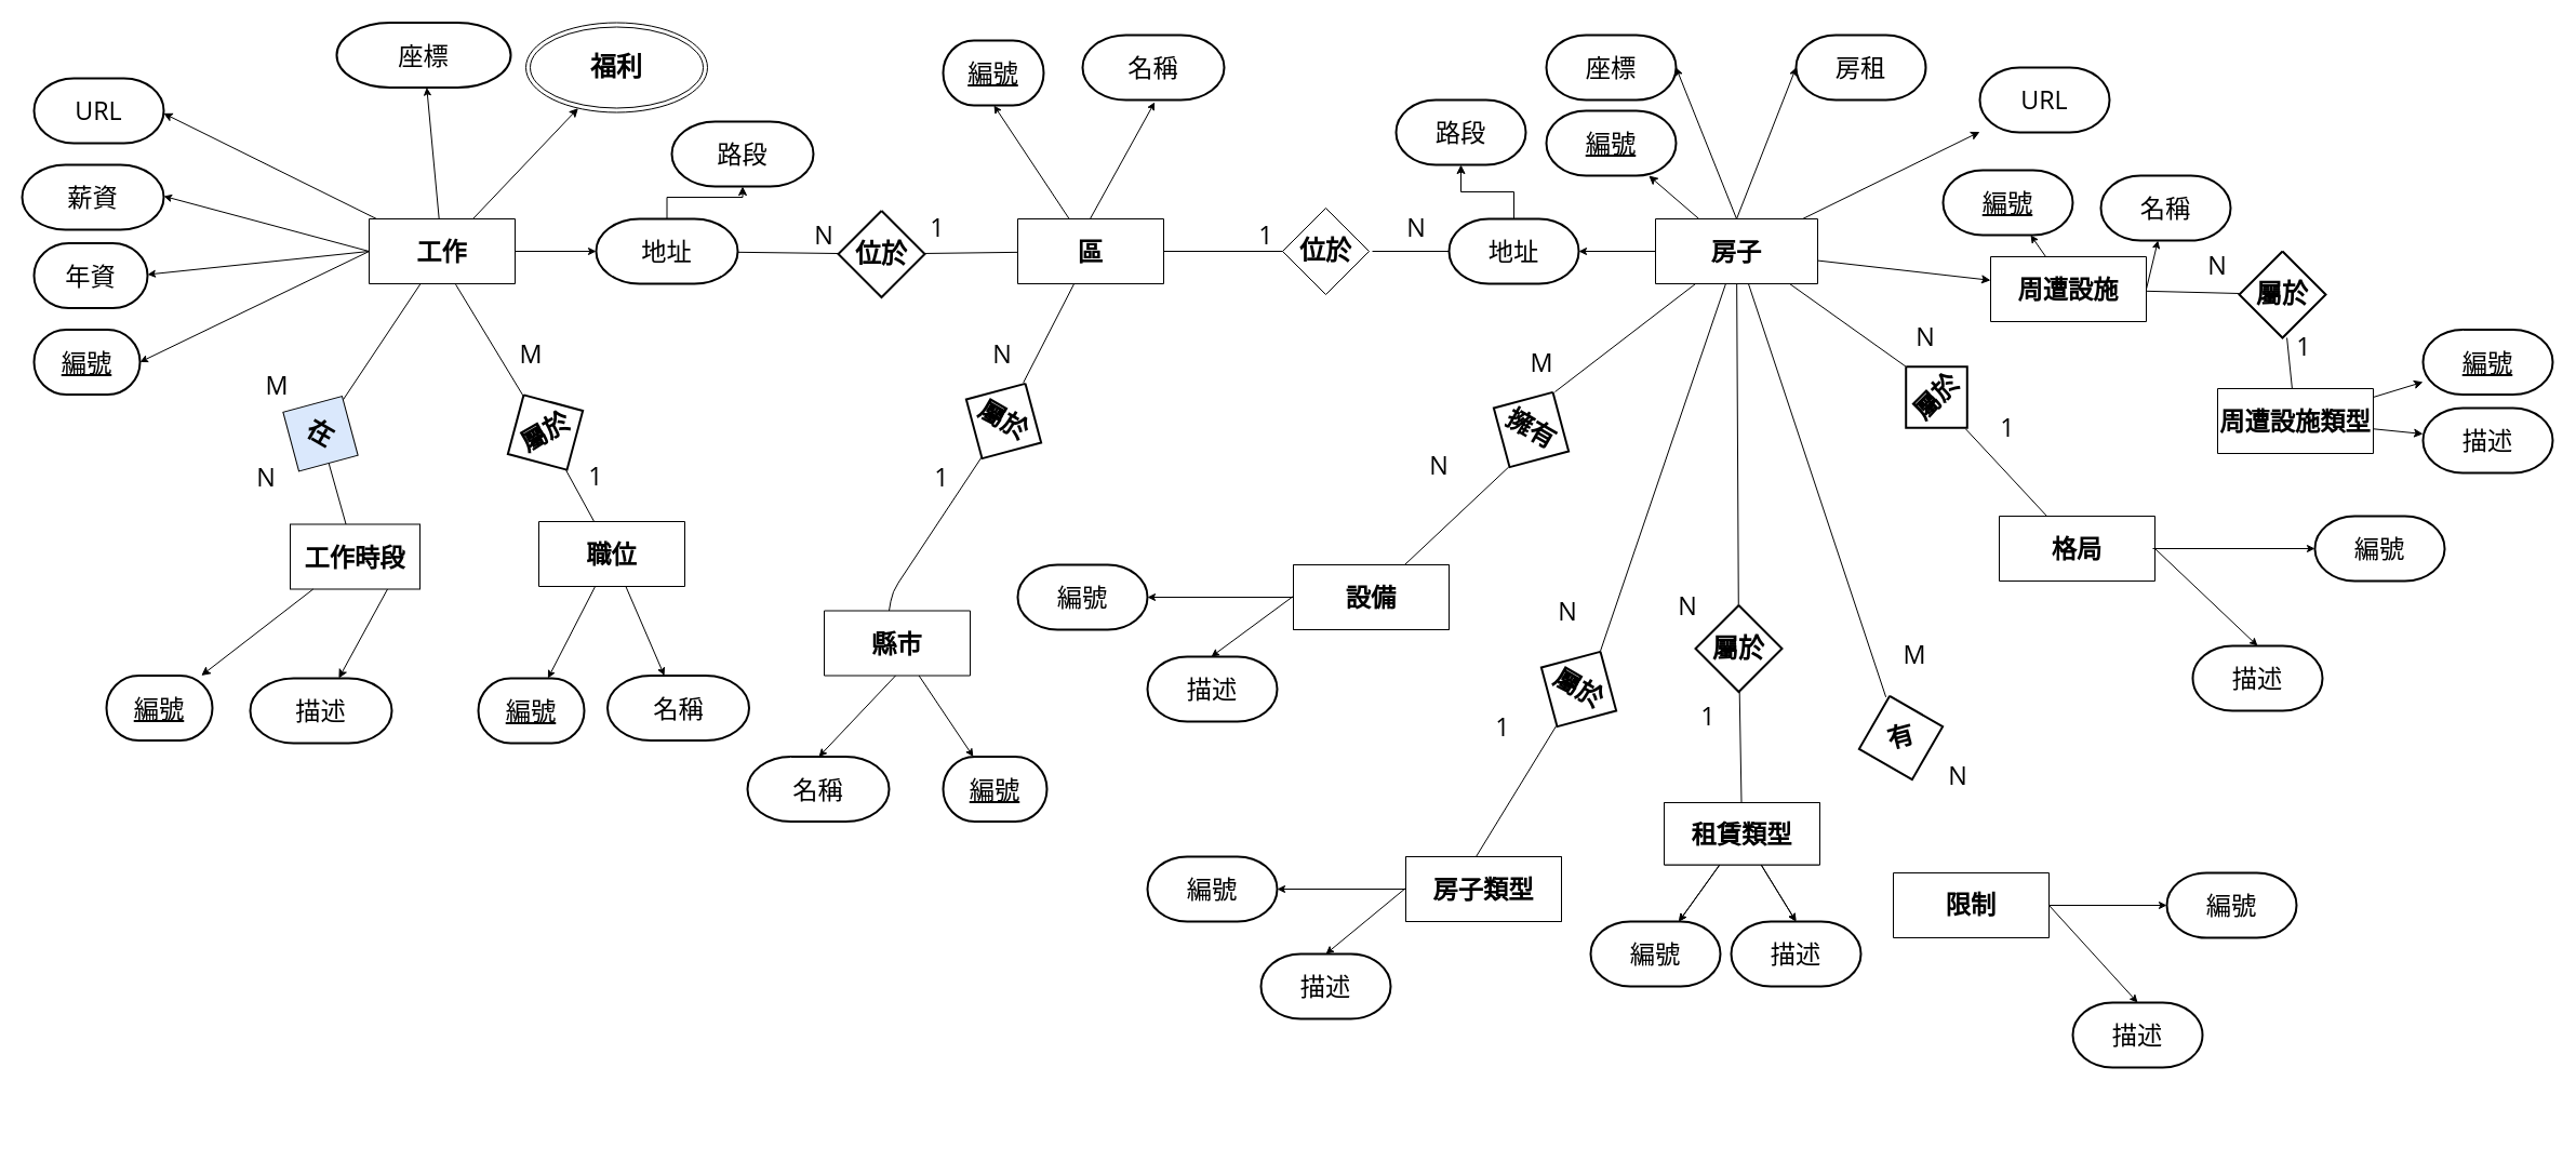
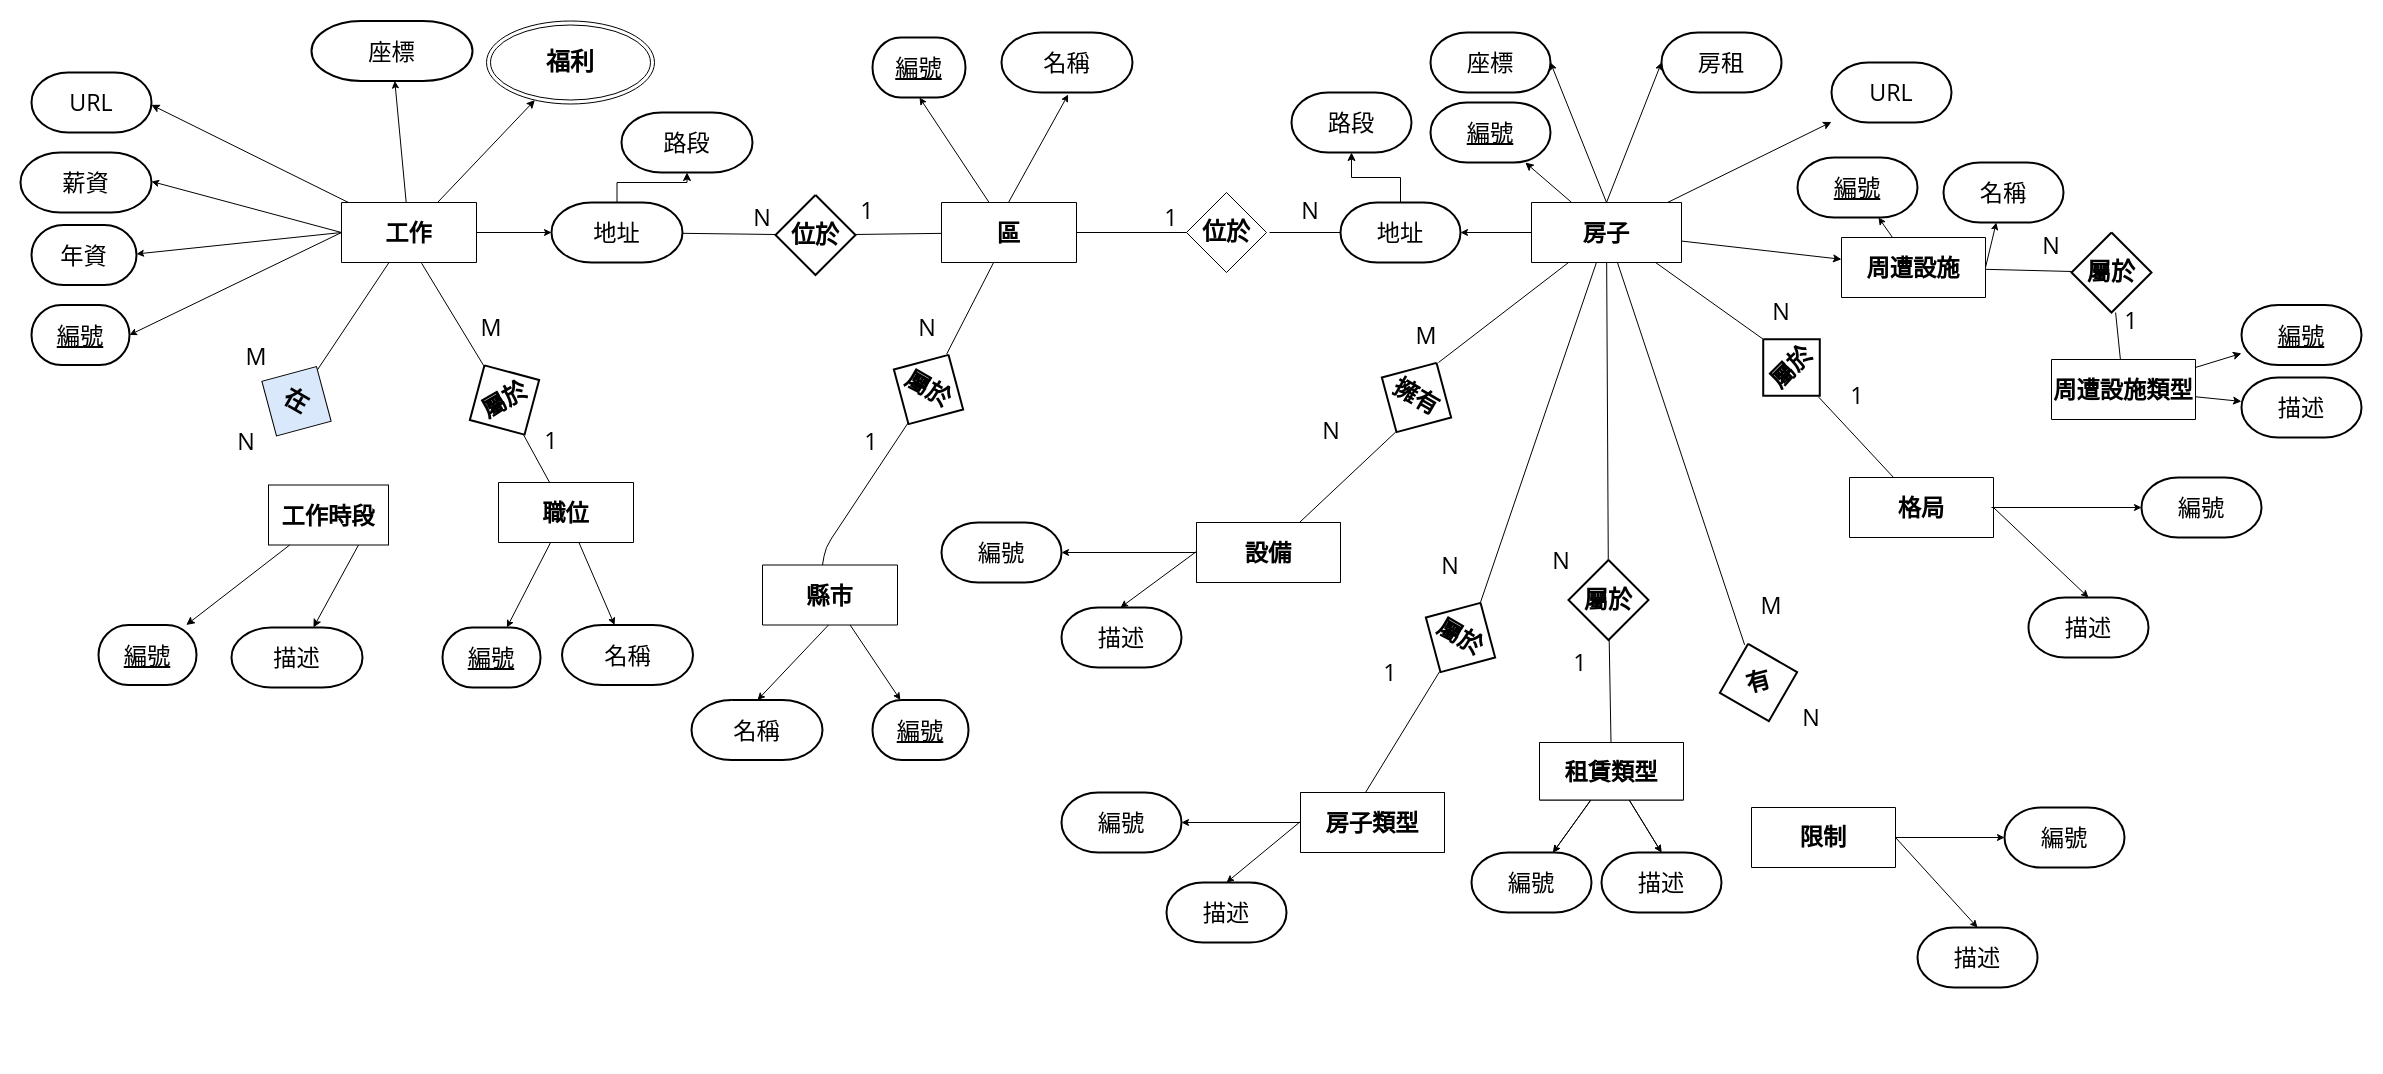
- <mxCell id="105" style="edgeStyle=none;rounded=0;orthogonalLoop=1;jettySize=auto;html=1;strokeColor=default;endArrow=none;endFill=0;" parent="1" source="106" target="112" edge="1"><mxGeometry relative="1" as="geometry" /></mxCell>
